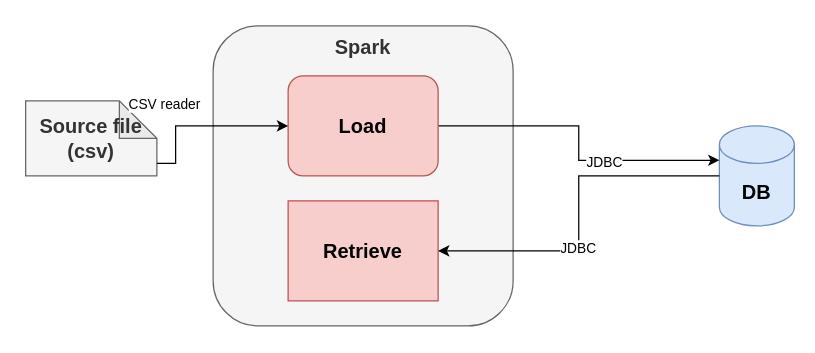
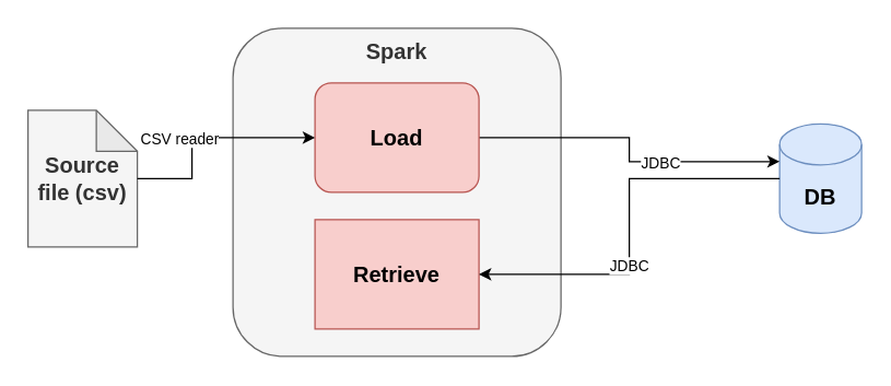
- <mxCell id="2" value="&lt;font style=&quot;font-size: 16px&quot;&gt;&lt;b&gt;Source file (csv)&lt;br&gt;&lt;/b&gt;&lt;/font&gt;" style="shape=note;whiteSpace=wrap;html=1;backgroundOutline=1;darkOpacity=0.05;fillColor=#f5f5f5;strokeColor=#666666;fontColor=#333333;" vertex="1" parent="1"><mxGeometry x="20" y="80" width="105" height="60" as="geometry" /></mxCell>
+ <mxCell id="2" value="&lt;font style=&quot;font-size: 16px&quot;&gt;&lt;b&gt;Source file (csv)&lt;br&gt;&lt;/b&gt;&lt;/font&gt;" style="shape=note;whiteSpace=wrap;html=1;backgroundOutline=1;darkOpacity=0.05;fillColor=#f5f5f5;strokeColor=#666666;fontColor=#333333;" vertex="1" parent="1"><mxGeometry x="20" y="80" width="80" height="100" as="geometry" /></mxCell>
- <mxCell id="3" value="&lt;font style=&quot;font-size: 16px&quot;&gt;&lt;b&gt;DB&lt;/b&gt;&lt;/font&gt;" style="shape=cylinder3;whiteSpace=wrap;html=1;boundedLbl=1;backgroundOutline=1;size=15;fillColor=#dae8fc;strokeColor=#6c8ebf;" vertex="1" parent="1"><mxGeometry x="575" y="100" width="60" height="80" as="geometry" /></mxCell>
+ <mxCell id="3" value="&lt;font style=&quot;font-size: 16px&quot;&gt;&lt;b&gt;DB&lt;/b&gt;&lt;/font&gt;" style="shape=cylinder3;whiteSpace=wrap;html=1;boundedLbl=1;backgroundOutline=1;size=15;fillColor=#dae8fc;strokeColor=#6c8ebf;" vertex="1" parent="1"><mxGeometry x="570" y="90" width="60" height="80" as="geometry" /></mxCell>
